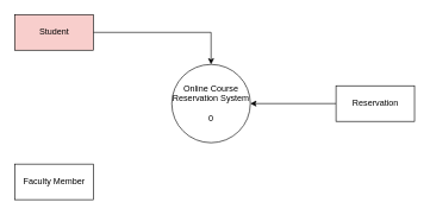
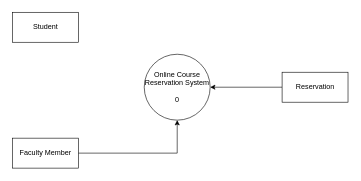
- <mxCell id="4" value="Student" style="html=1;fillColor=#f8cecc;" vertex="1" parent="1"><mxGeometry x="20" y="20" width="110" height="50" as="geometry" /></mxCell>
+ <mxCell id="4" value="Student" style="html=1;" vertex="1" parent="1"><mxGeometry x="20" y="20" width="110" height="50" as="geometry" /></mxCell>
- <mxCell id="3" style="edgeStyle=orthogonalEdgeStyle;rounded=0;orthogonalLoop=1;jettySize=auto;html=1;entryX=0.5;entryY=0;entryDx=0;entryDy=0;" edge="1" parent="1" source="4" target="2"><mxGeometry relative="1" as="geometry" /></mxCell>
+ <mxCell id="5" style="edgeStyle=orthogonalEdgeStyle;rounded=0;orthogonalLoop=1;jettySize=auto;html=1;exitX=1;exitY=0.5;exitDx=0;exitDy=0;entryX=0.5;entryY=1;entryDx=0;entryDy=0;" edge="1" parent="1" source="6" target="2"><mxGeometry relative="1" as="geometry" /></mxCell>
